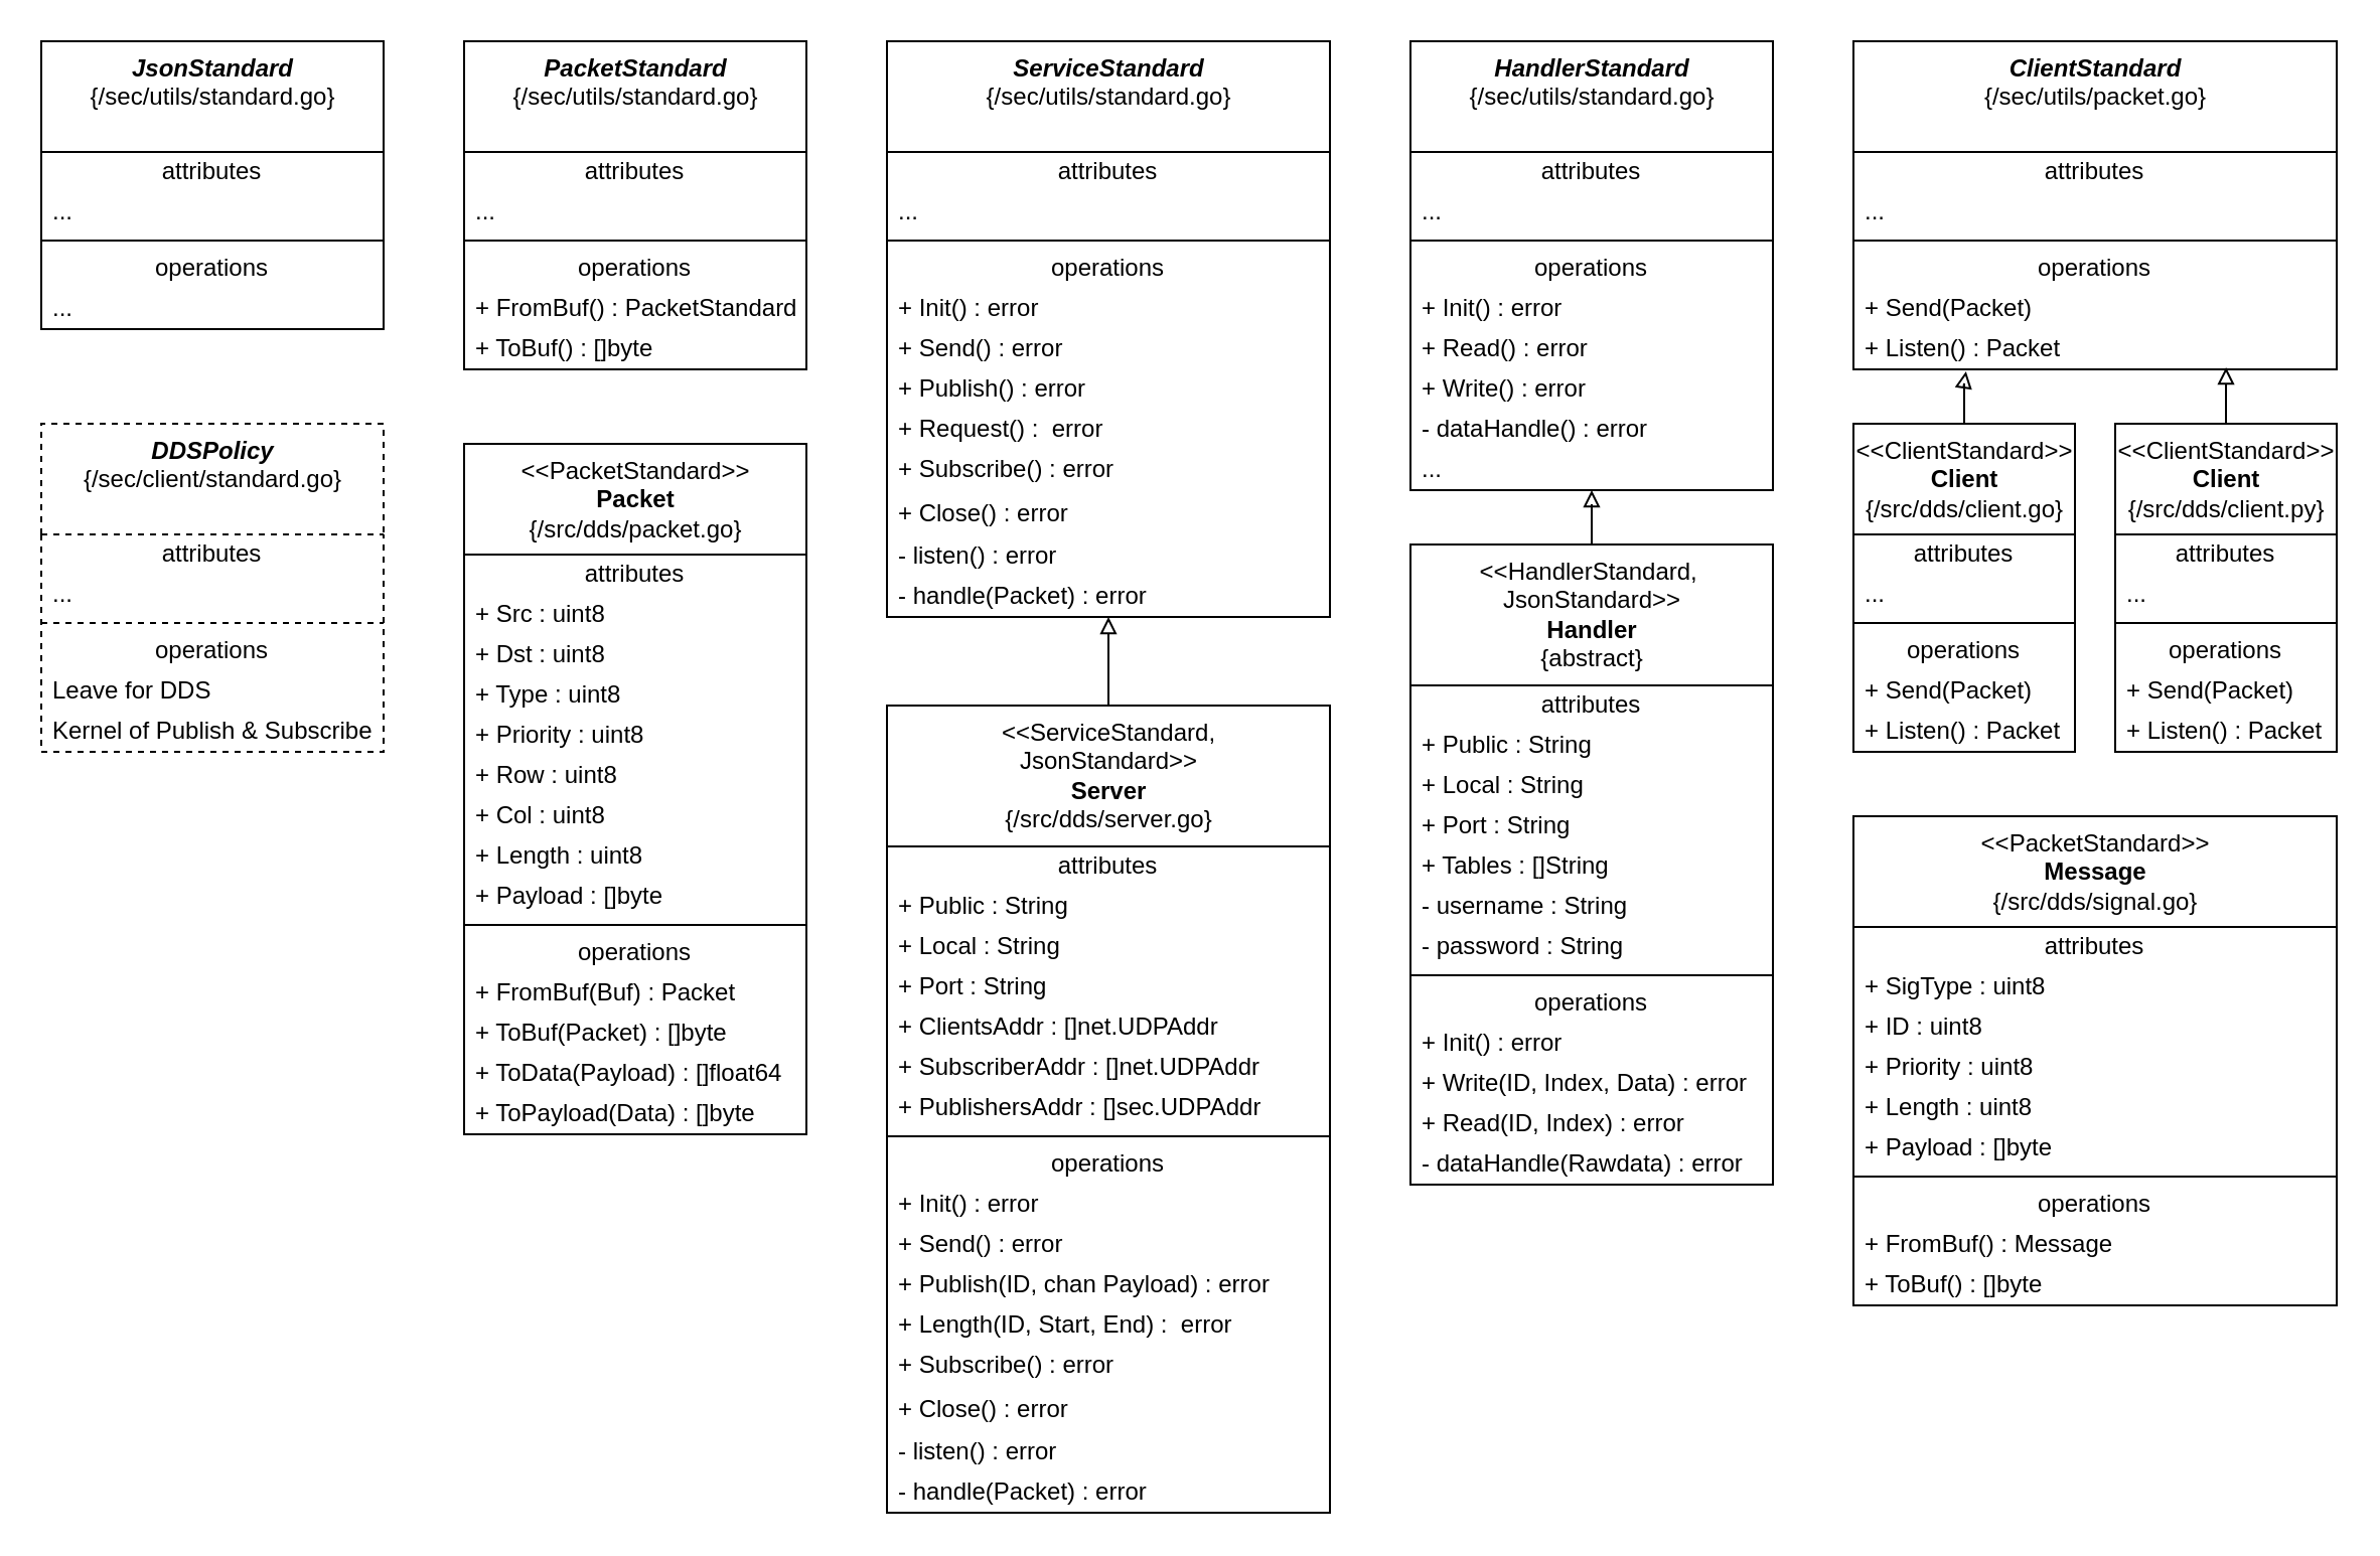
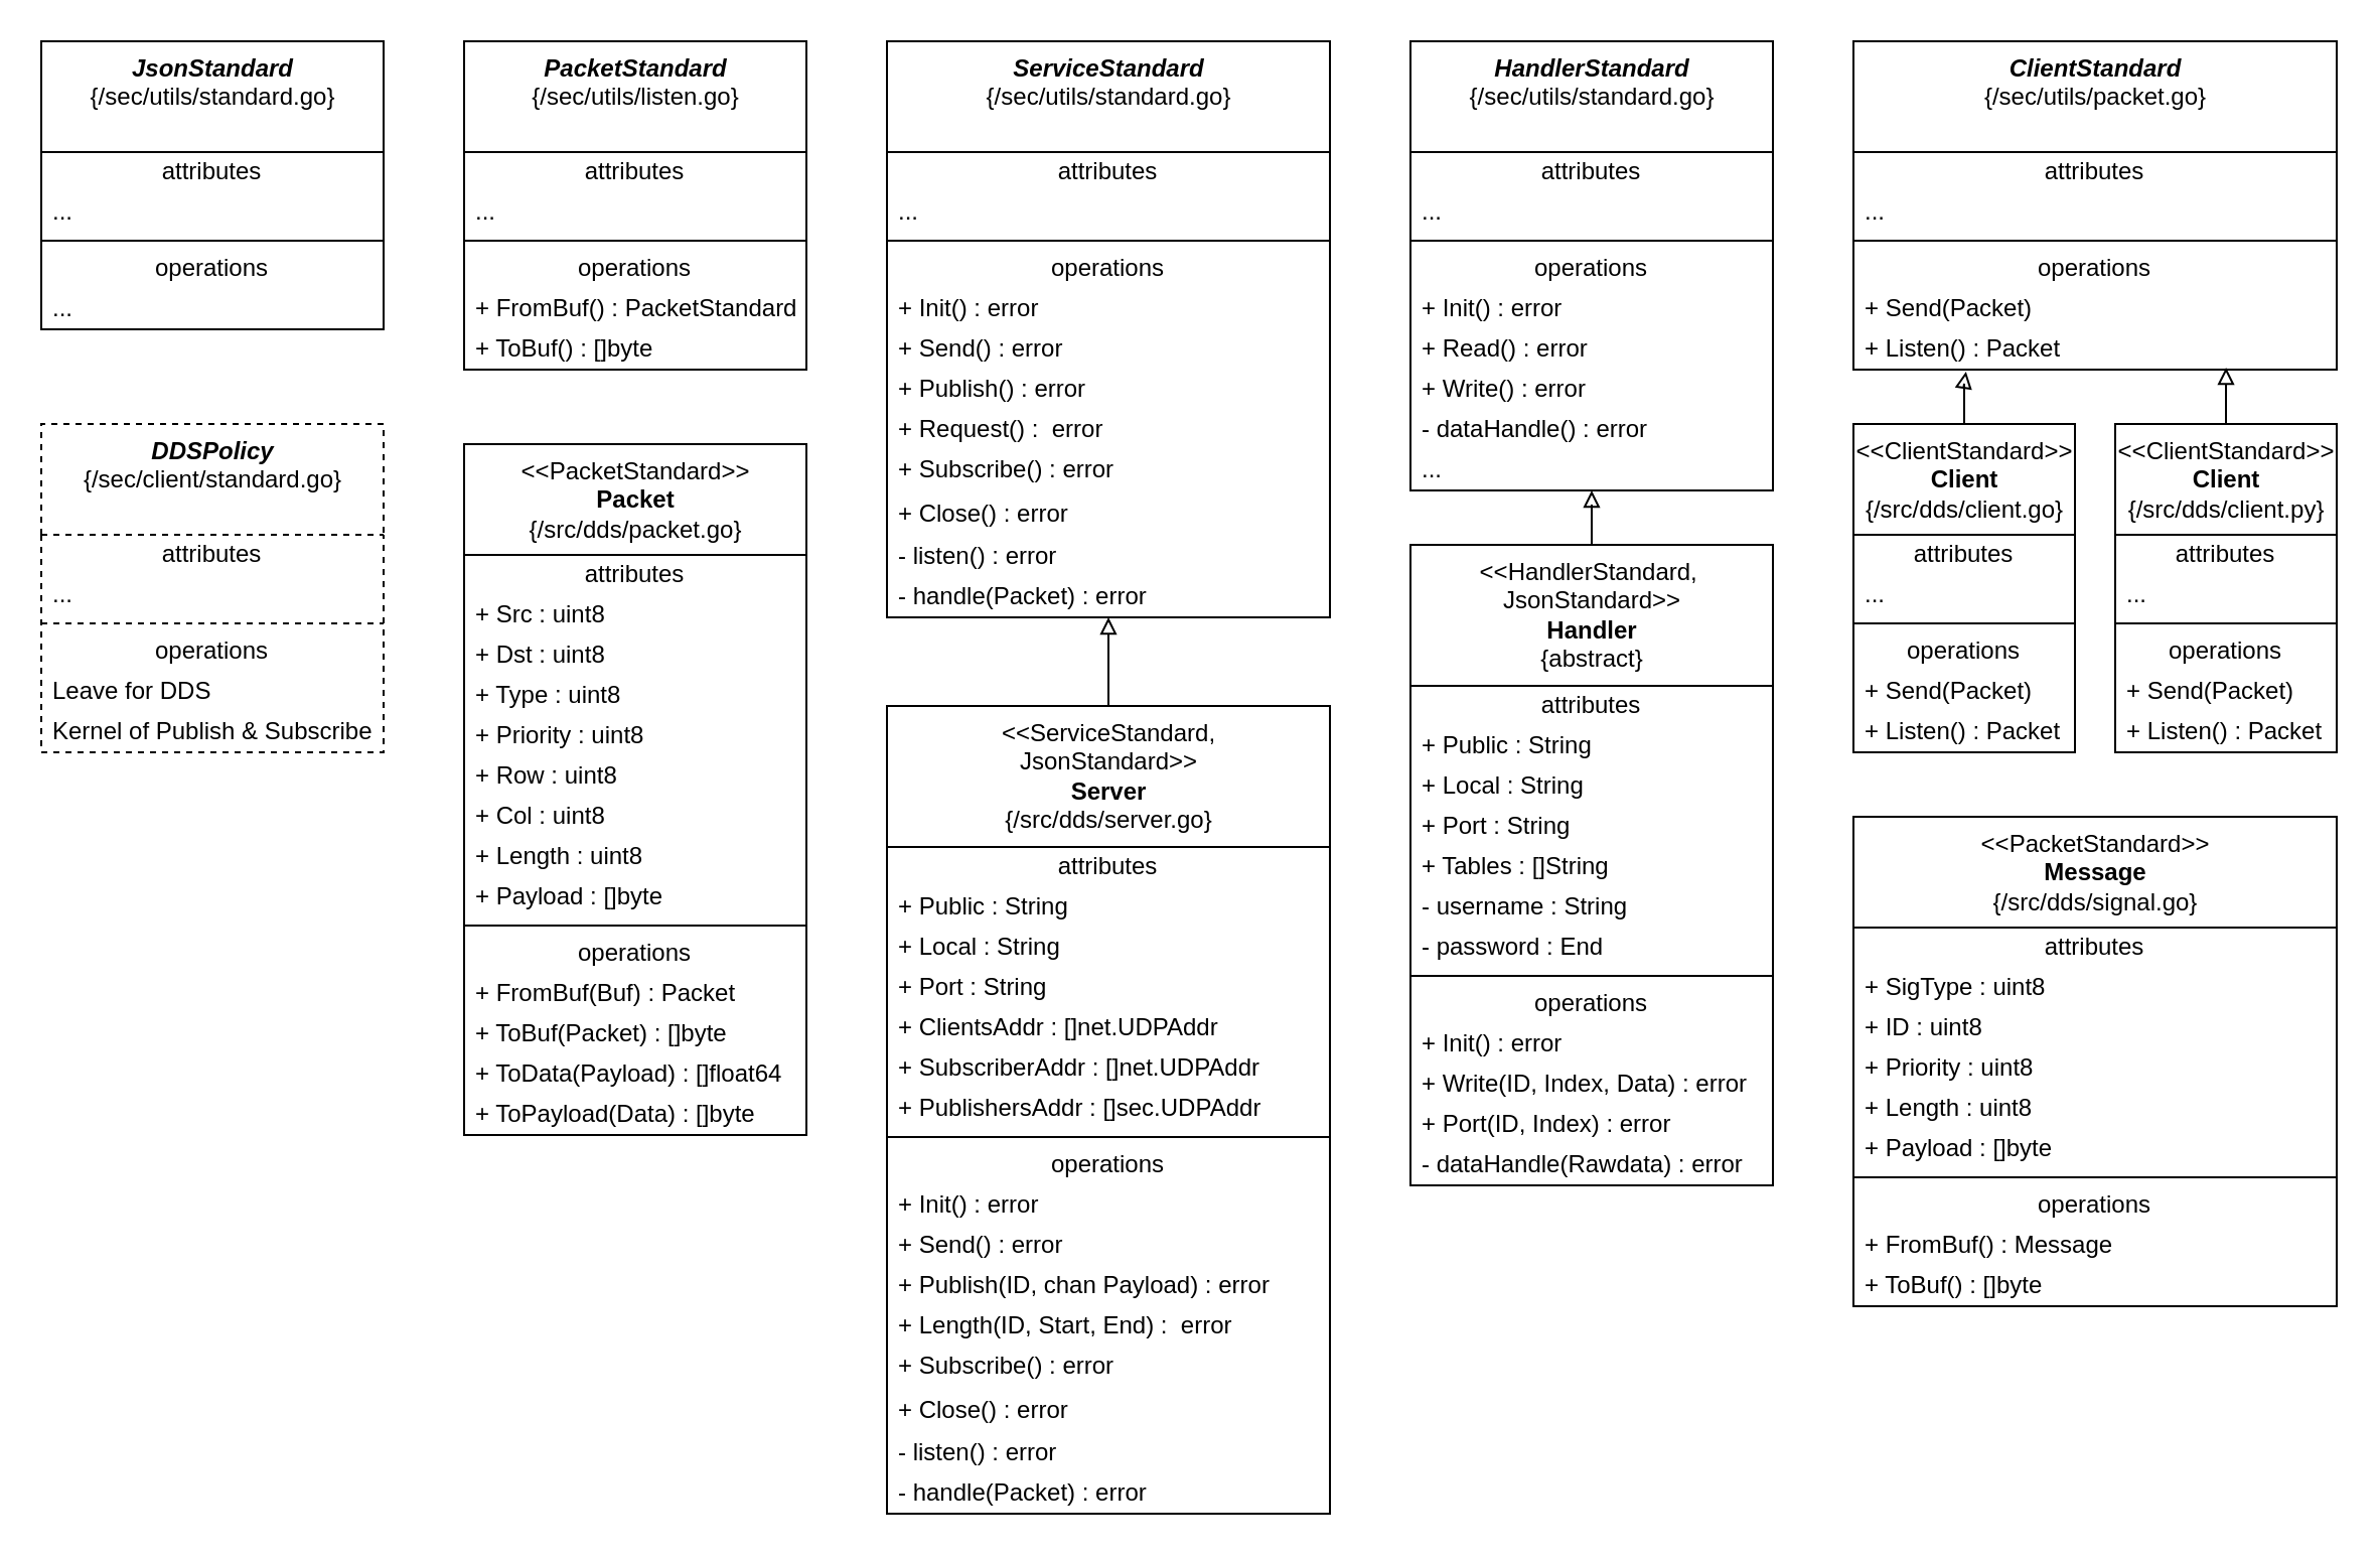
- <mxCell id="82" value="&lt;b&gt;&lt;i&gt;PacketStandard&lt;/i&gt;&lt;/b&gt;&lt;br&gt;{/sec/utils/standard.go}" style="swimlane;fontStyle=0;align=center;verticalAlign=top;childLayout=stackLayout;horizontal=1;startSize=55;horizontalStack=0;resizeParent=1;resizeParentMax=0;resizeLast=0;collapsible=0;marginBottom=0;html=1;" vertex="1" parent="1"><mxGeometry x="230" y="20" width="170" height="163" as="geometry" /></mxCell>
+ <mxCell id="82" value="&lt;b&gt;&lt;i&gt;PacketStandard&lt;/i&gt;&lt;/b&gt;&lt;br&gt;{/sec/utils/listen.go}" style="swimlane;fontStyle=0;align=center;verticalAlign=top;childLayout=stackLayout;horizontal=1;startSize=55;horizontalStack=0;resizeParent=1;resizeParentMax=0;resizeLast=0;collapsible=0;marginBottom=0;html=1;" vertex="1" parent="1"><mxGeometry x="230" y="20" width="170" height="163" as="geometry" /></mxCell>
- <mxCell id="75" value="- password : String" style="text;html=1;strokeColor=none;fillColor=none;align=left;verticalAlign=middle;spacingLeft=4;spacingRight=4;overflow=hidden;rotatable=0;points=[[0,0.5],[1,0.5]];portConstraint=eastwest;" vertex="1" parent="68"><mxGeometry y="190" width="180" height="20" as="geometry" /></mxCell>
+ <mxCell id="75" value="- password : End" style="text;html=1;strokeColor=none;fillColor=none;align=left;verticalAlign=middle;spacingLeft=4;spacingRight=4;overflow=hidden;rotatable=0;points=[[0,0.5],[1,0.5]];portConstraint=eastwest;" vertex="1" parent="68"><mxGeometry y="190" width="180" height="20" as="geometry" /></mxCell>
- <mxCell id="80" value="+ Read(ID, Index)&lt;span style=&quot;white-space: pre&quot;&gt; : error &lt;/span&gt;" style="text;html=1;strokeColor=none;fillColor=none;align=left;verticalAlign=middle;spacingLeft=4;spacingRight=4;overflow=hidden;rotatable=0;points=[[0,0.5],[1,0.5]];portConstraint=eastwest;" vertex="1" parent="68"><mxGeometry y="278" width="180" height="20" as="geometry" /></mxCell>
+ <mxCell id="80" value="+ Port(ID, Index)&lt;span style=&quot;white-space: pre&quot;&gt; : error &lt;/span&gt;" style="text;html=1;strokeColor=none;fillColor=none;align=left;verticalAlign=middle;spacingLeft=4;spacingRight=4;overflow=hidden;rotatable=0;points=[[0,0.5],[1,0.5]];portConstraint=eastwest;" vertex="1" parent="68"><mxGeometry y="278" width="180" height="20" as="geometry" /></mxCell>
